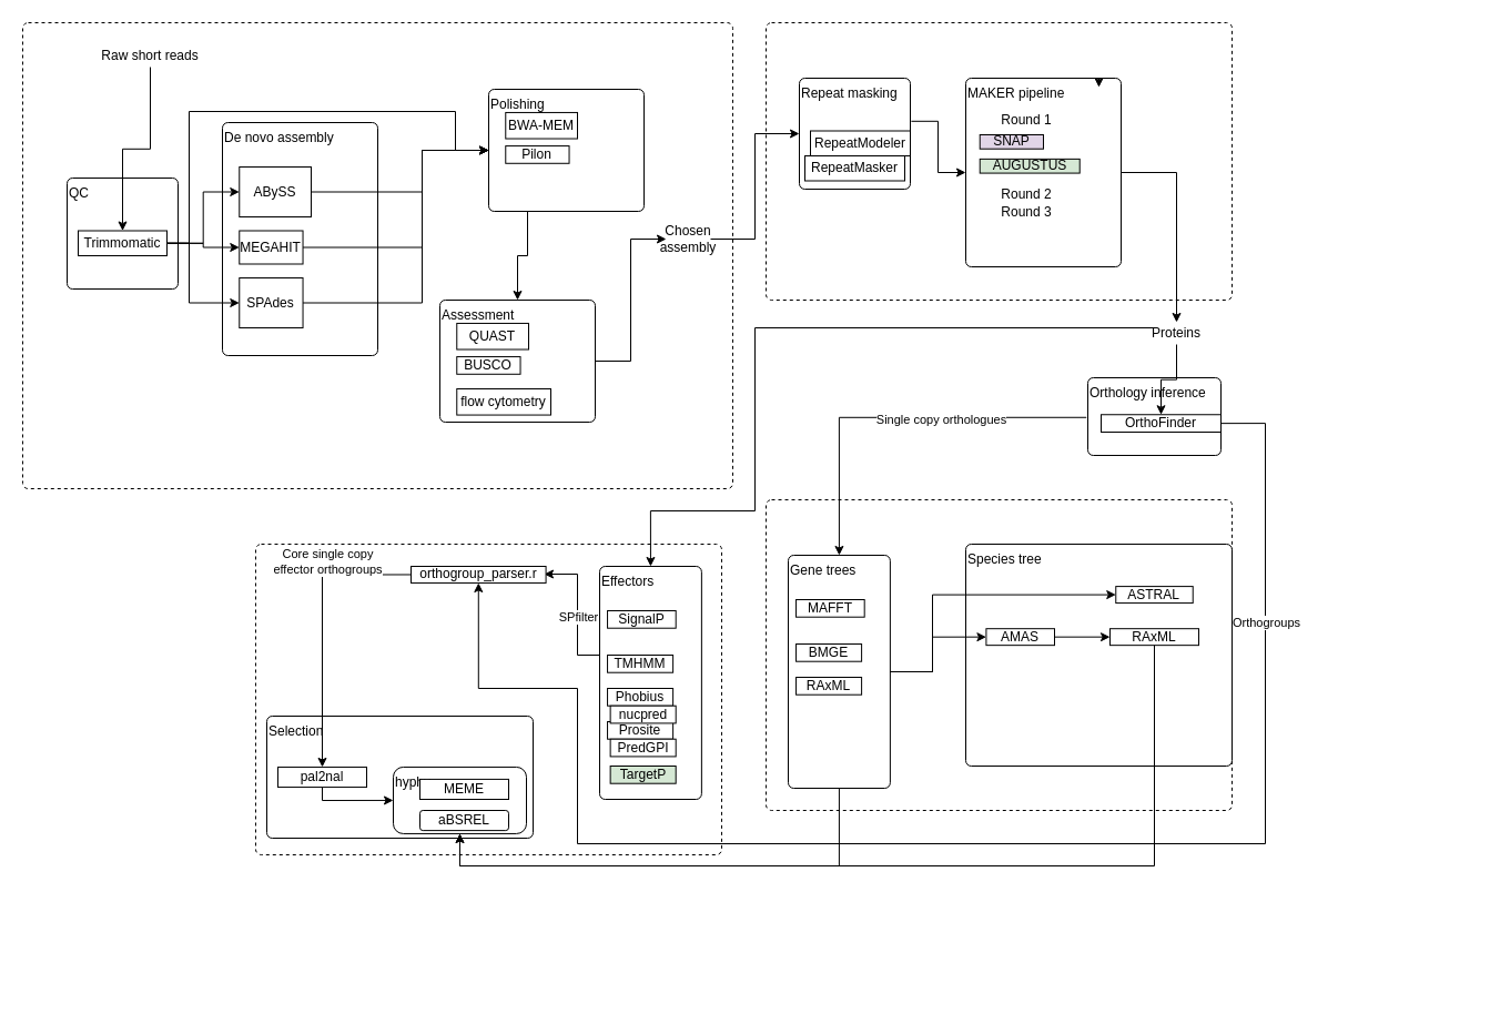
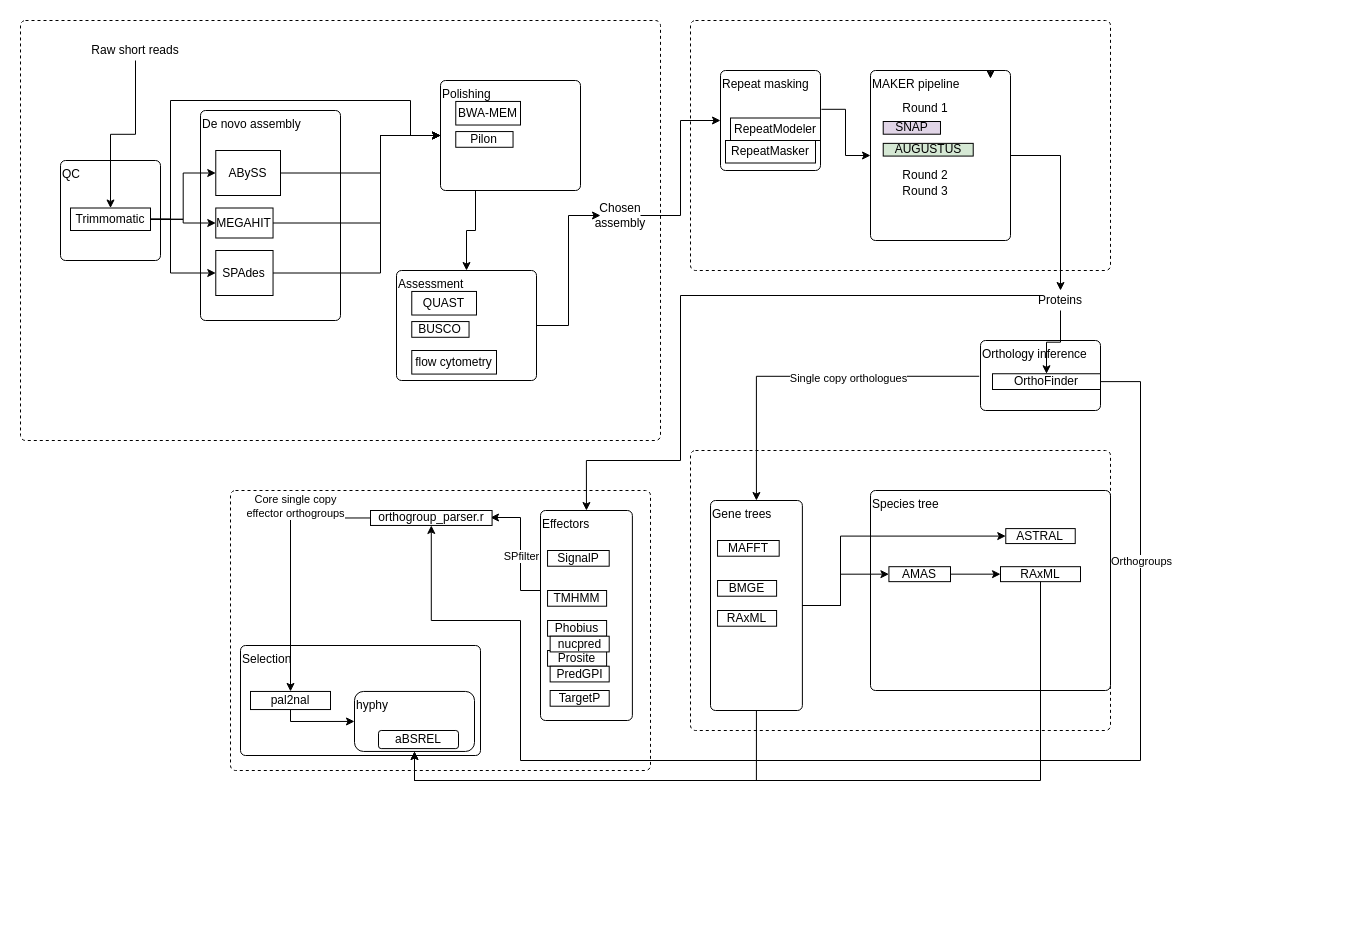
- <mxCell id="79" value="TargetP" style="rounded=0;whiteSpace=wrap;html=1;fillColor=#d5e8d4;" vertex="1" parent="72"><mxGeometry x="9.64" y="180" width="59.06" height="15.71" as="geometry" /></mxCell>
+ <mxCell id="79" value="TargetP" style="rounded=0;whiteSpace=wrap;html=1;" vertex="1" parent="72"><mxGeometry x="9.64" y="180" width="59.06" height="15.71" as="geometry" /></mxCell>
- <mxCell id="87" value="MEME" style="rounded=0;whiteSpace=wrap;html=1;" vertex="1" parent="85"><mxGeometry x="24" y="10.95" width="80" height="18.1" as="geometry" /></mxCell>
